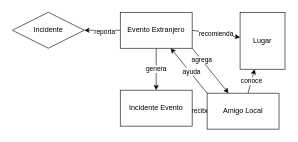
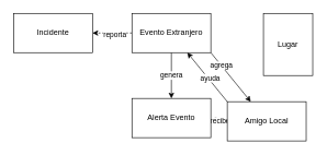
- <mxCell id="17" value="Incidente" style="rhombus;whiteSpace=wrap;html=1;" vertex="1" parent="1"><mxGeometry x="20" y="20" width="120" height="60" as="geometry" /></mxCell>
+ <mxCell id="17" value="Incidente" style="rounded=0;whiteSpace=wrap;html=1;" vertex="1" parent="1"><mxGeometry x="20" y="20" width="120" height="60" as="geometry" /></mxCell>
- <mxCell id="4" style="edgeStyle=none;html=1;exitX=0;exitY=0.5;exitDx=0;exitDy=0;" edge="1" parent="1" source="8" target="17"><mxGeometry relative="1" as="geometry" /></mxCell>
+ <mxCell id="4" style="edgeStyle=none;html=1;exitX=0;exitY=0.5;exitDx=0;exitDy=0;dashed=1;" edge="1" parent="1" source="8" target="17"><mxGeometry relative="1" as="geometry" /></mxCell>
- <mxCell id="2" value="recomienda" style="edgeStyle=none;html=1;exitX=1;exitY=0.5;exitDx=0;exitDy=0;" edge="1" parent="1" source="8" target="9"><mxGeometry relative="1" as="geometry" /></mxCell>
- <mxCell id="10" value="conoce" style="edgeStyle=none;html=1;" edge="1" parent="1" source="15" target="9"><mxGeometry relative="1" as="geometry"><Array as="points" /></mxGeometry></mxCell>
- <mxCell id="16" value="Incidente Evento" style="rounded=0;whiteSpace=wrap;html=1;" vertex="1" parent="1"><mxGeometry x="200" y="150" width="120" height="60" as="geometry" /></mxCell>
+ <mxCell id="16" value="Alerta Evento" style="rounded=0;whiteSpace=wrap;html=1;" vertex="1" parent="1"><mxGeometry x="200" y="150" width="120" height="60" as="geometry" /></mxCell>
